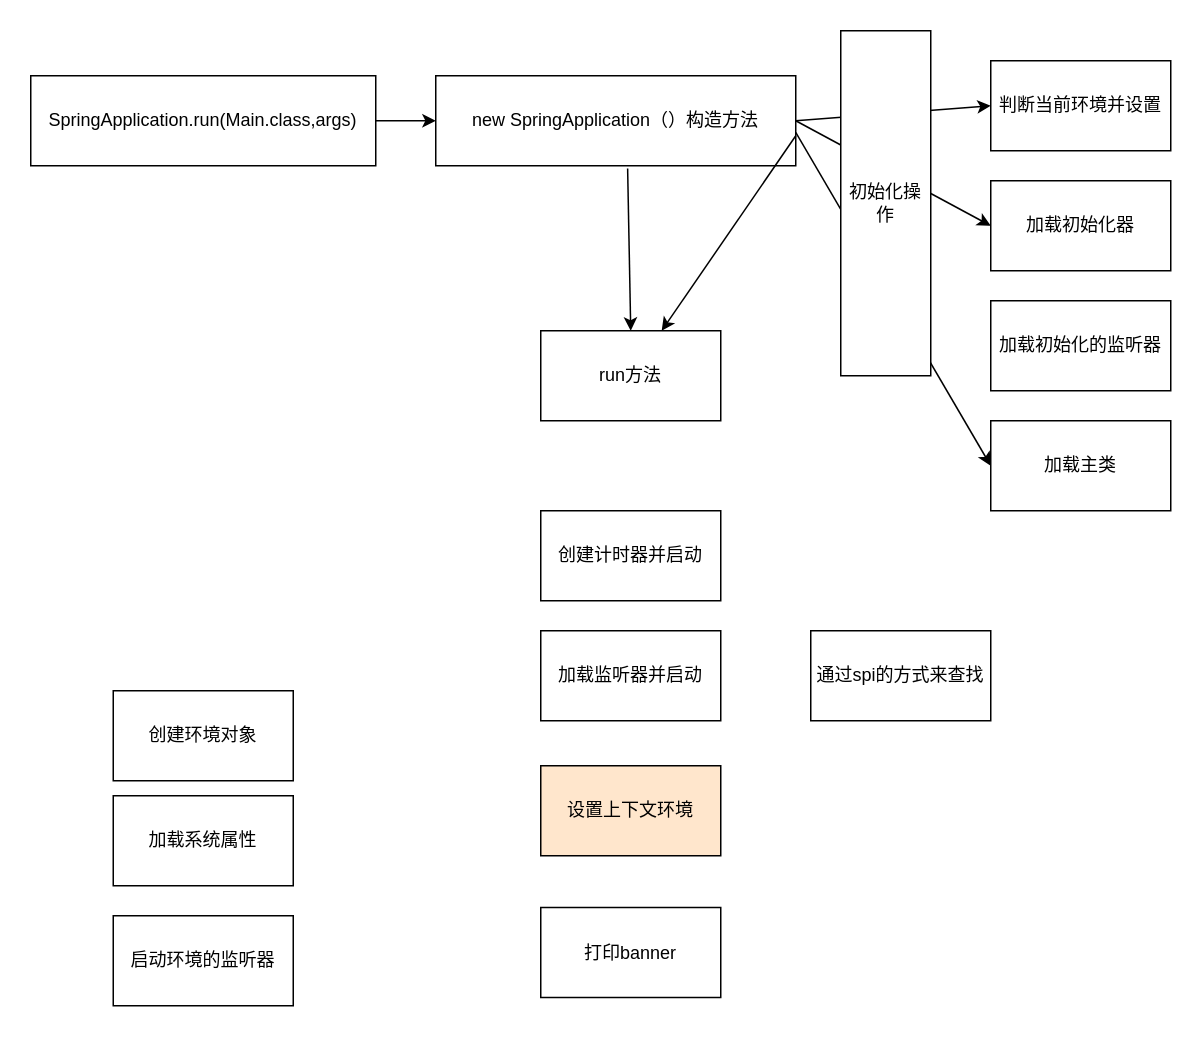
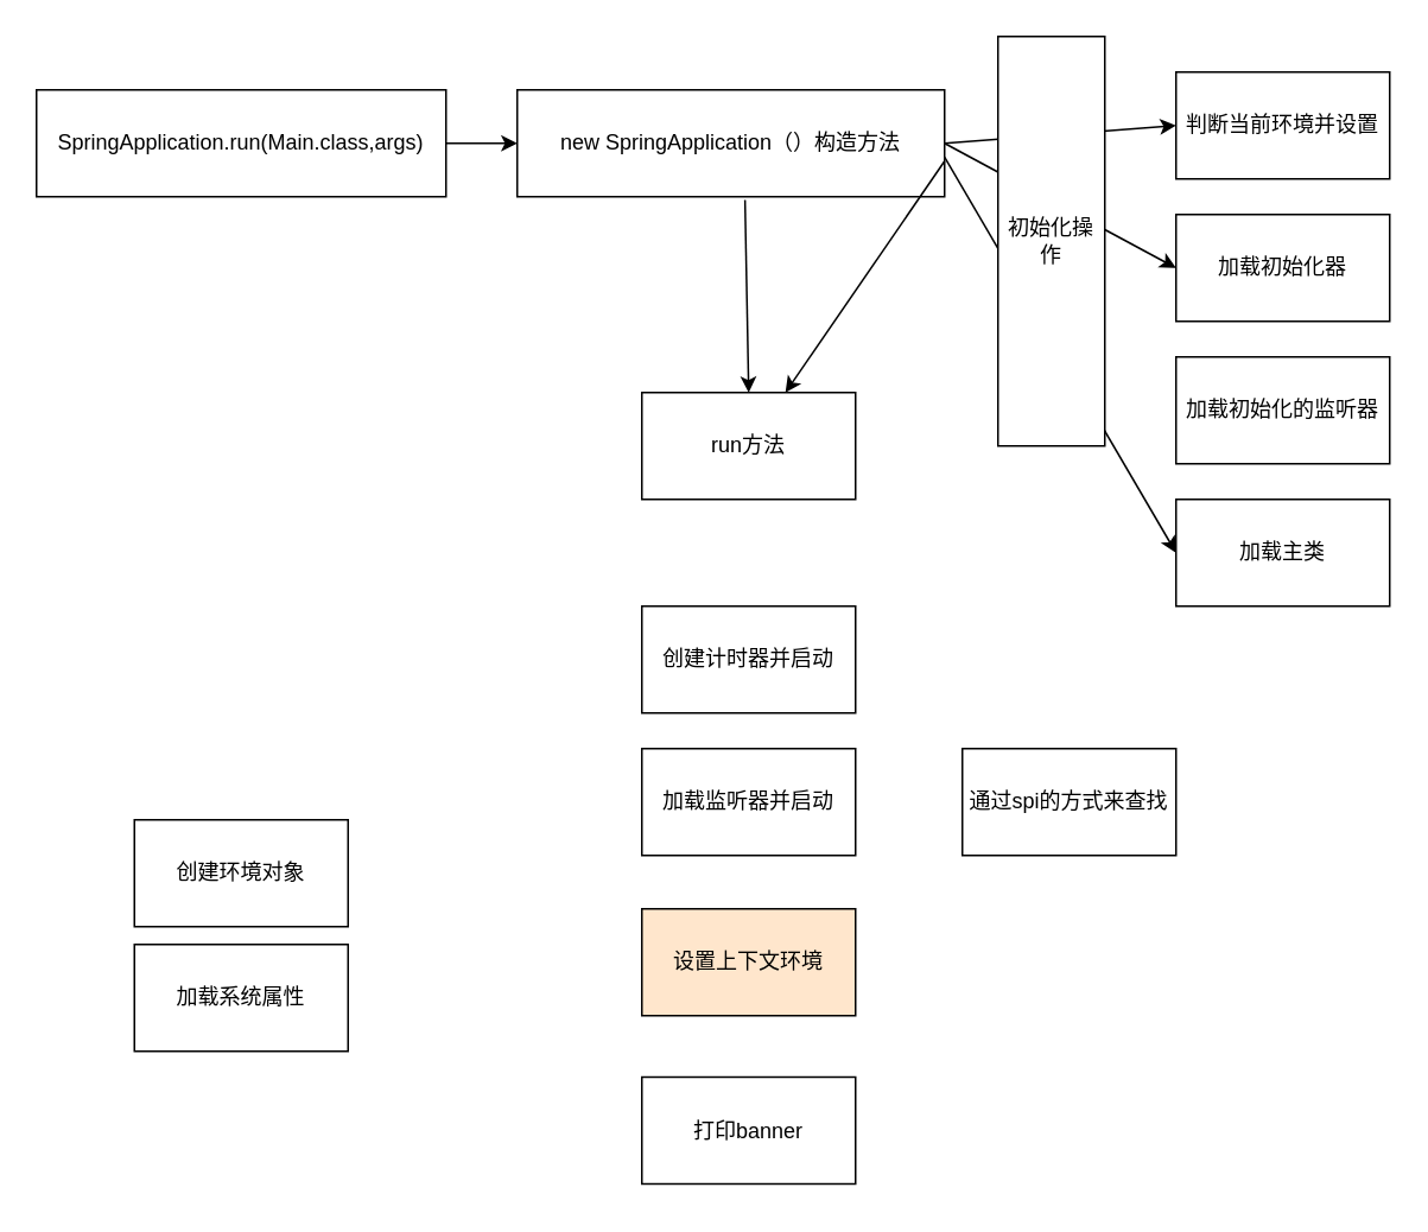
- <mxCell id="21" value="启动环境的监听器" style="rounded=0;whiteSpace=wrap;html=1;" vertex="1" parent="1"><mxGeometry x="75" y="610" width="120" height="60" as="geometry" /></mxCell>
